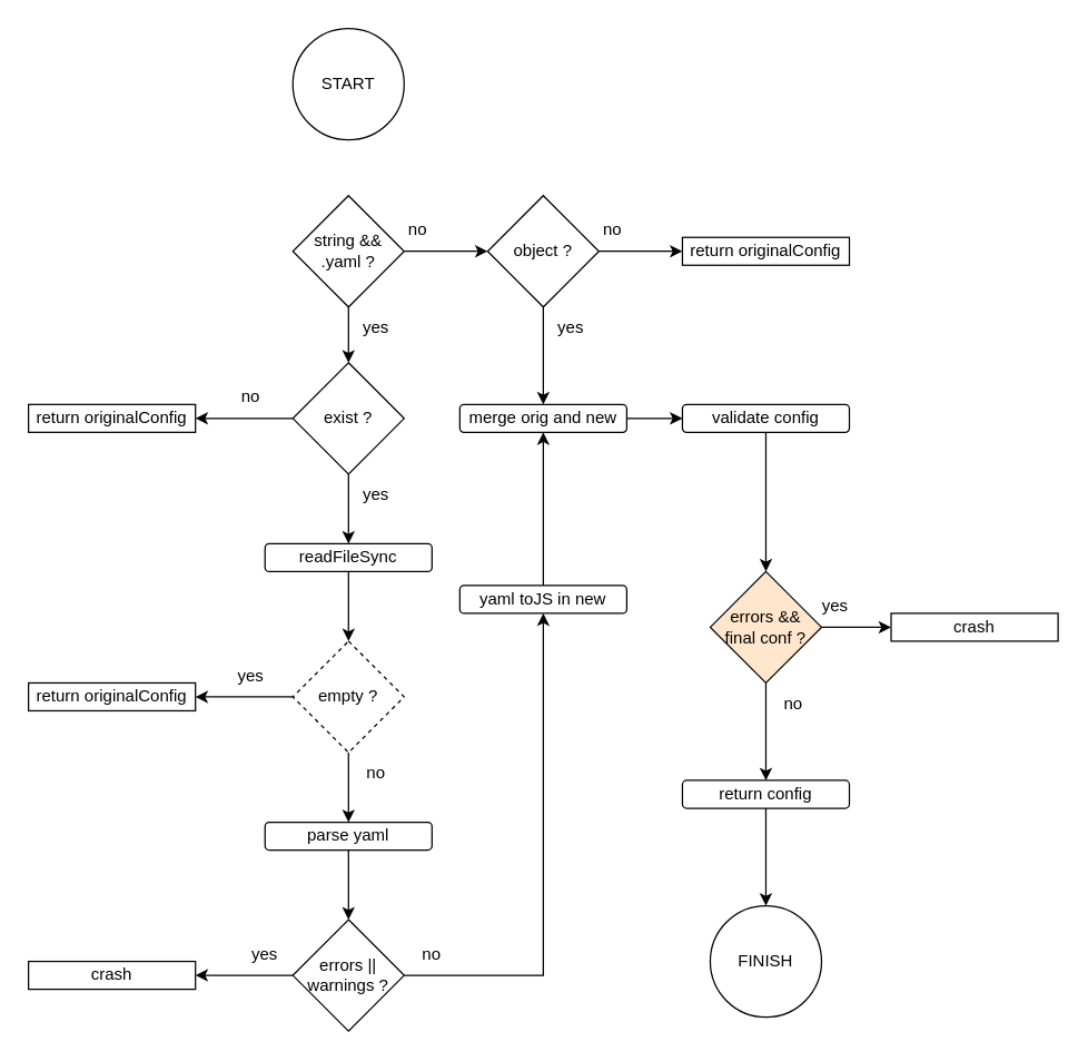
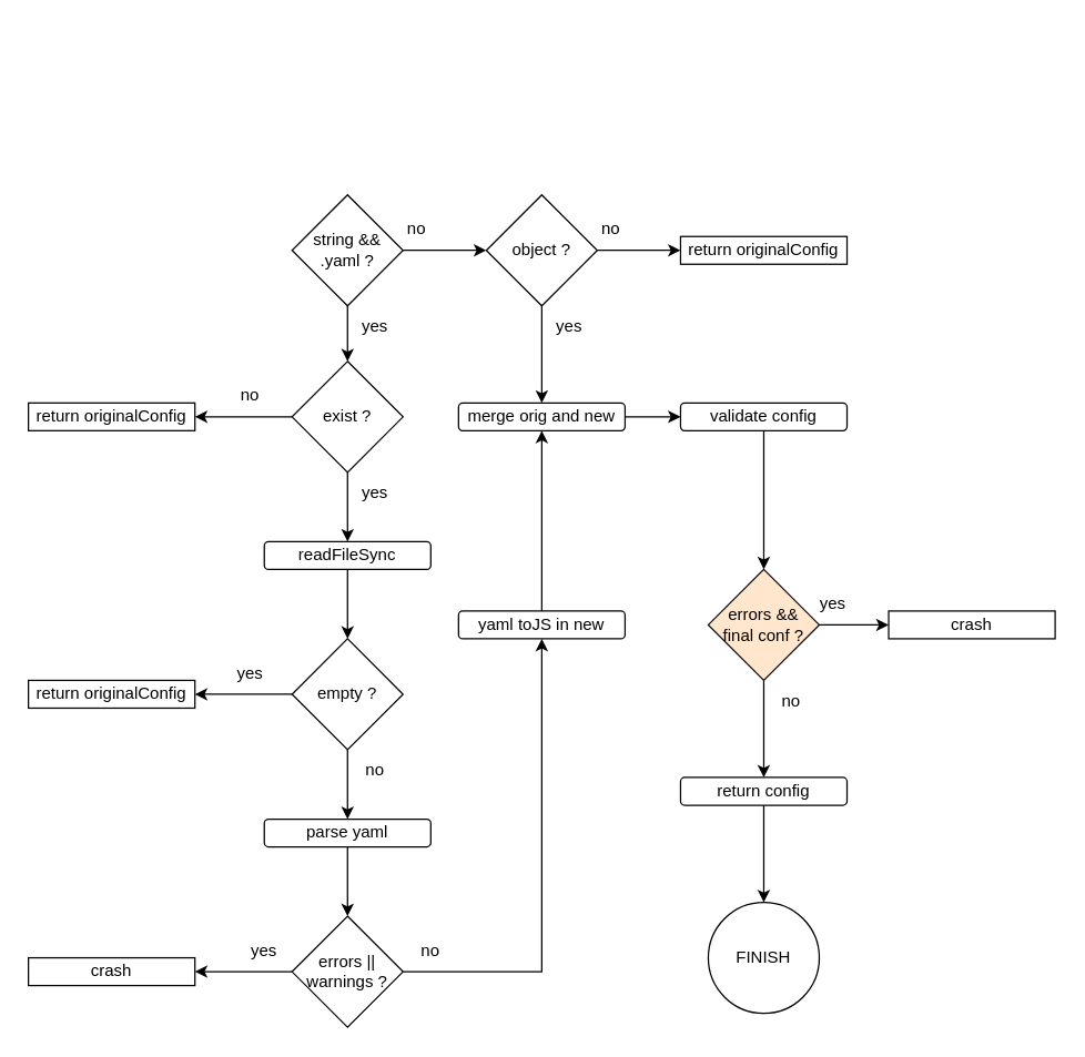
- <mxCell id="24" value="START" style="ellipse;whiteSpace=wrap;html=1;aspect=fixed;" vertex="1" parent="1"><mxGeometry x="210" y="20" width="80" height="80" as="geometry" /></mxCell>
- <mxCell id="35" value="yaml toJS in new" style="rounded=1;whiteSpace=wrap;html=1;" vertex="1" parent="1"><mxGeometry x="330" y="420" width="120" height="20" as="geometry" /></mxCell>
+ <mxCell id="35" value="yaml toJS in new" style="rounded=1;whiteSpace=wrap;html=1;" vertex="1" parent="1"><mxGeometry x="330" y="440" width="120" height="20" as="geometry" /></mxCell>
- <mxCell id="13" value="empty ?" style="rhombus;whiteSpace=wrap;html=1;dashed=1;" vertex="1" parent="1"><mxGeometry x="210" y="460" width="80" height="80" as="geometry" /></mxCell>
+ <mxCell id="13" value="empty ?" style="rhombus;whiteSpace=wrap;html=1;" vertex="1" parent="1"><mxGeometry x="210" y="460" width="80" height="80" as="geometry" /></mxCell>
